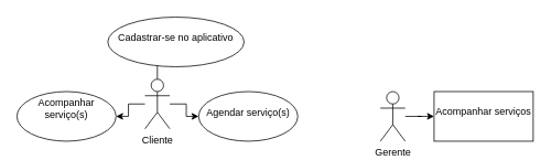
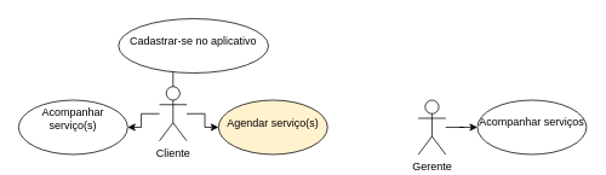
- <mxCell id="6" value="&lt;p style=&quot;line-height: 1&quot;&gt;&lt;/p&gt;&lt;div align=&quot;center&quot;&gt;Agendar serviço(s)&lt;br&gt;&lt;/div&gt;&lt;p&gt;&lt;/p&gt;" style="ellipse;whiteSpace=wrap;html=1;verticalAlign=top;align=center;" vertex="1" parent="1"><mxGeometry x="240" y="110" width="120" height="60" as="geometry" /></mxCell>
+ <mxCell id="6" value="&lt;p style=&quot;line-height: 1&quot;&gt;&lt;/p&gt;&lt;div align=&quot;center&quot;&gt;Agendar serviço(s)&lt;br&gt;&lt;/div&gt;&lt;p&gt;&lt;/p&gt;" style="ellipse;whiteSpace=wrap;html=1;verticalAlign=top;align=center;fillColor=#fff2cc;" vertex="1" parent="1"><mxGeometry x="240" y="110" width="120" height="60" as="geometry" /></mxCell>
- <mxCell id="11" value="&lt;p style=&quot;line-height: 1&quot;&gt;Acompanhar serviços&lt;br&gt;&lt;/p&gt;" style="whiteSpace=wrap;html=1;verticalAlign=top;align=center;rounded=0;" vertex="1" parent="1"><mxGeometry x="525" y="110" width="120" height="60" as="geometry" /></mxCell>
+ <mxCell id="11" value="&lt;p style=&quot;line-height: 1&quot;&gt;Acompanhar serviços&lt;br&gt;&lt;/p&gt;" style="ellipse;whiteSpace=wrap;html=1;verticalAlign=top;align=center;" vertex="1" parent="1"><mxGeometry x="525" y="110" width="120" height="60" as="geometry" /></mxCell>
